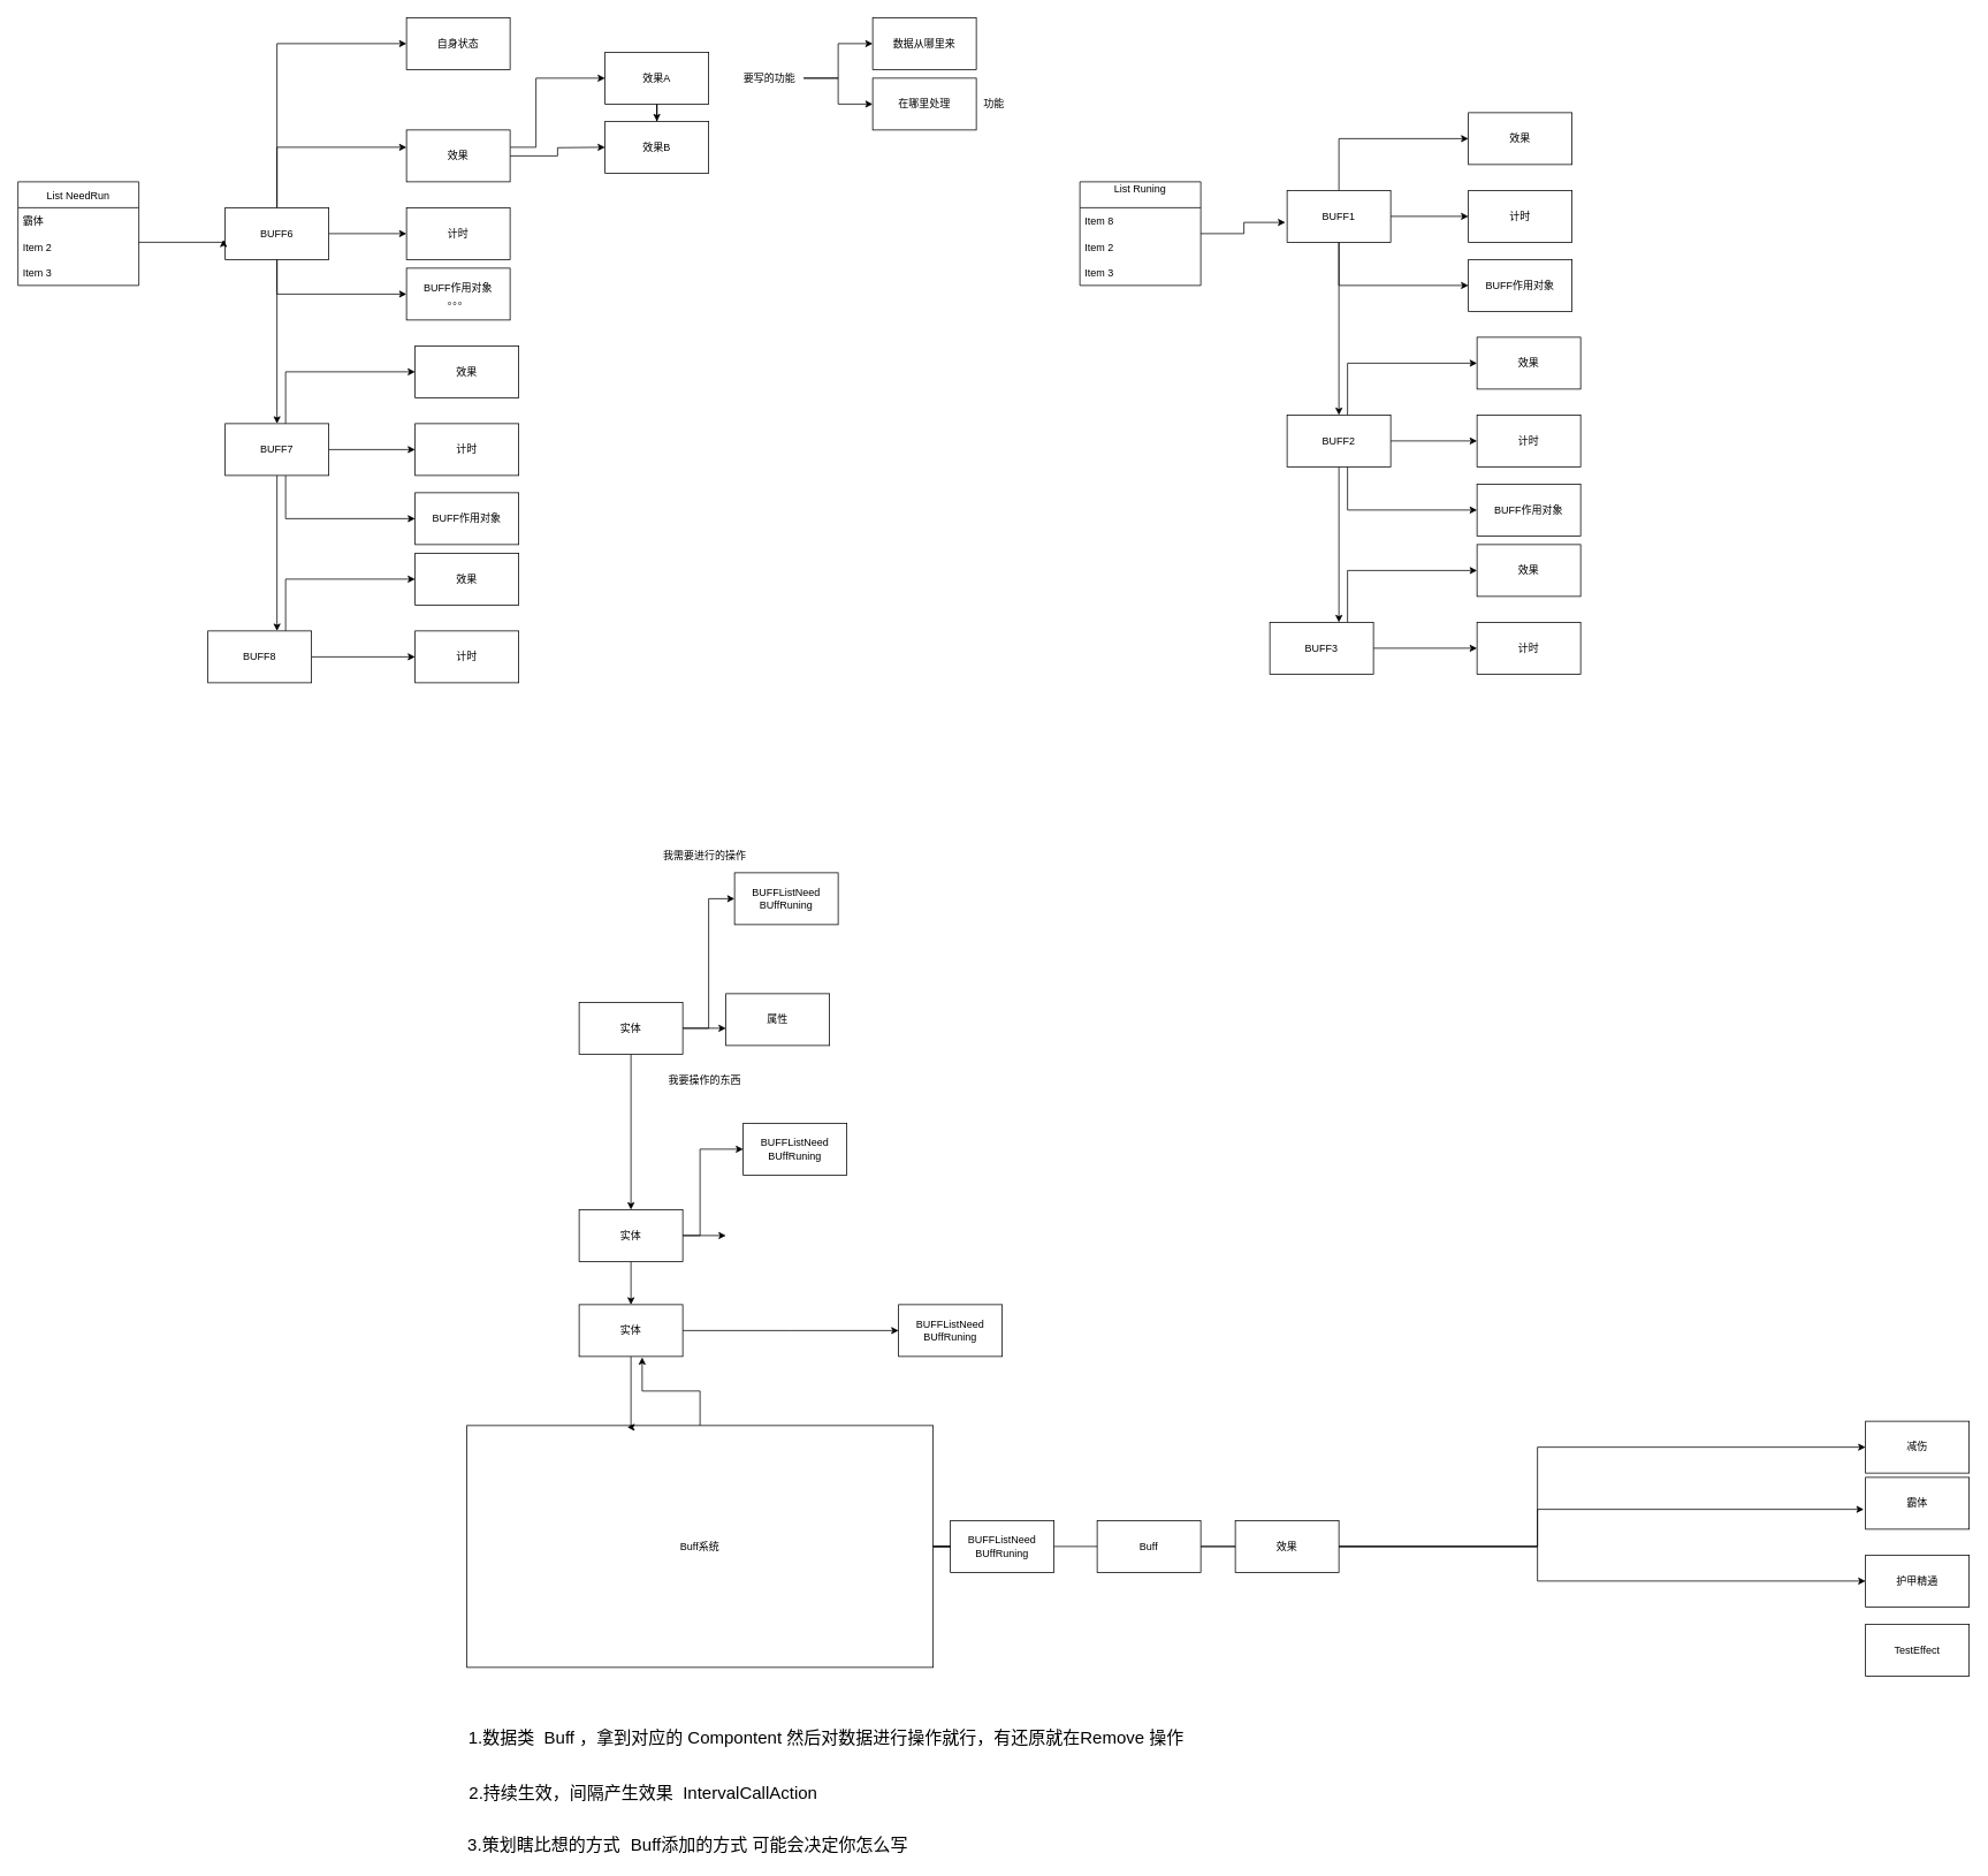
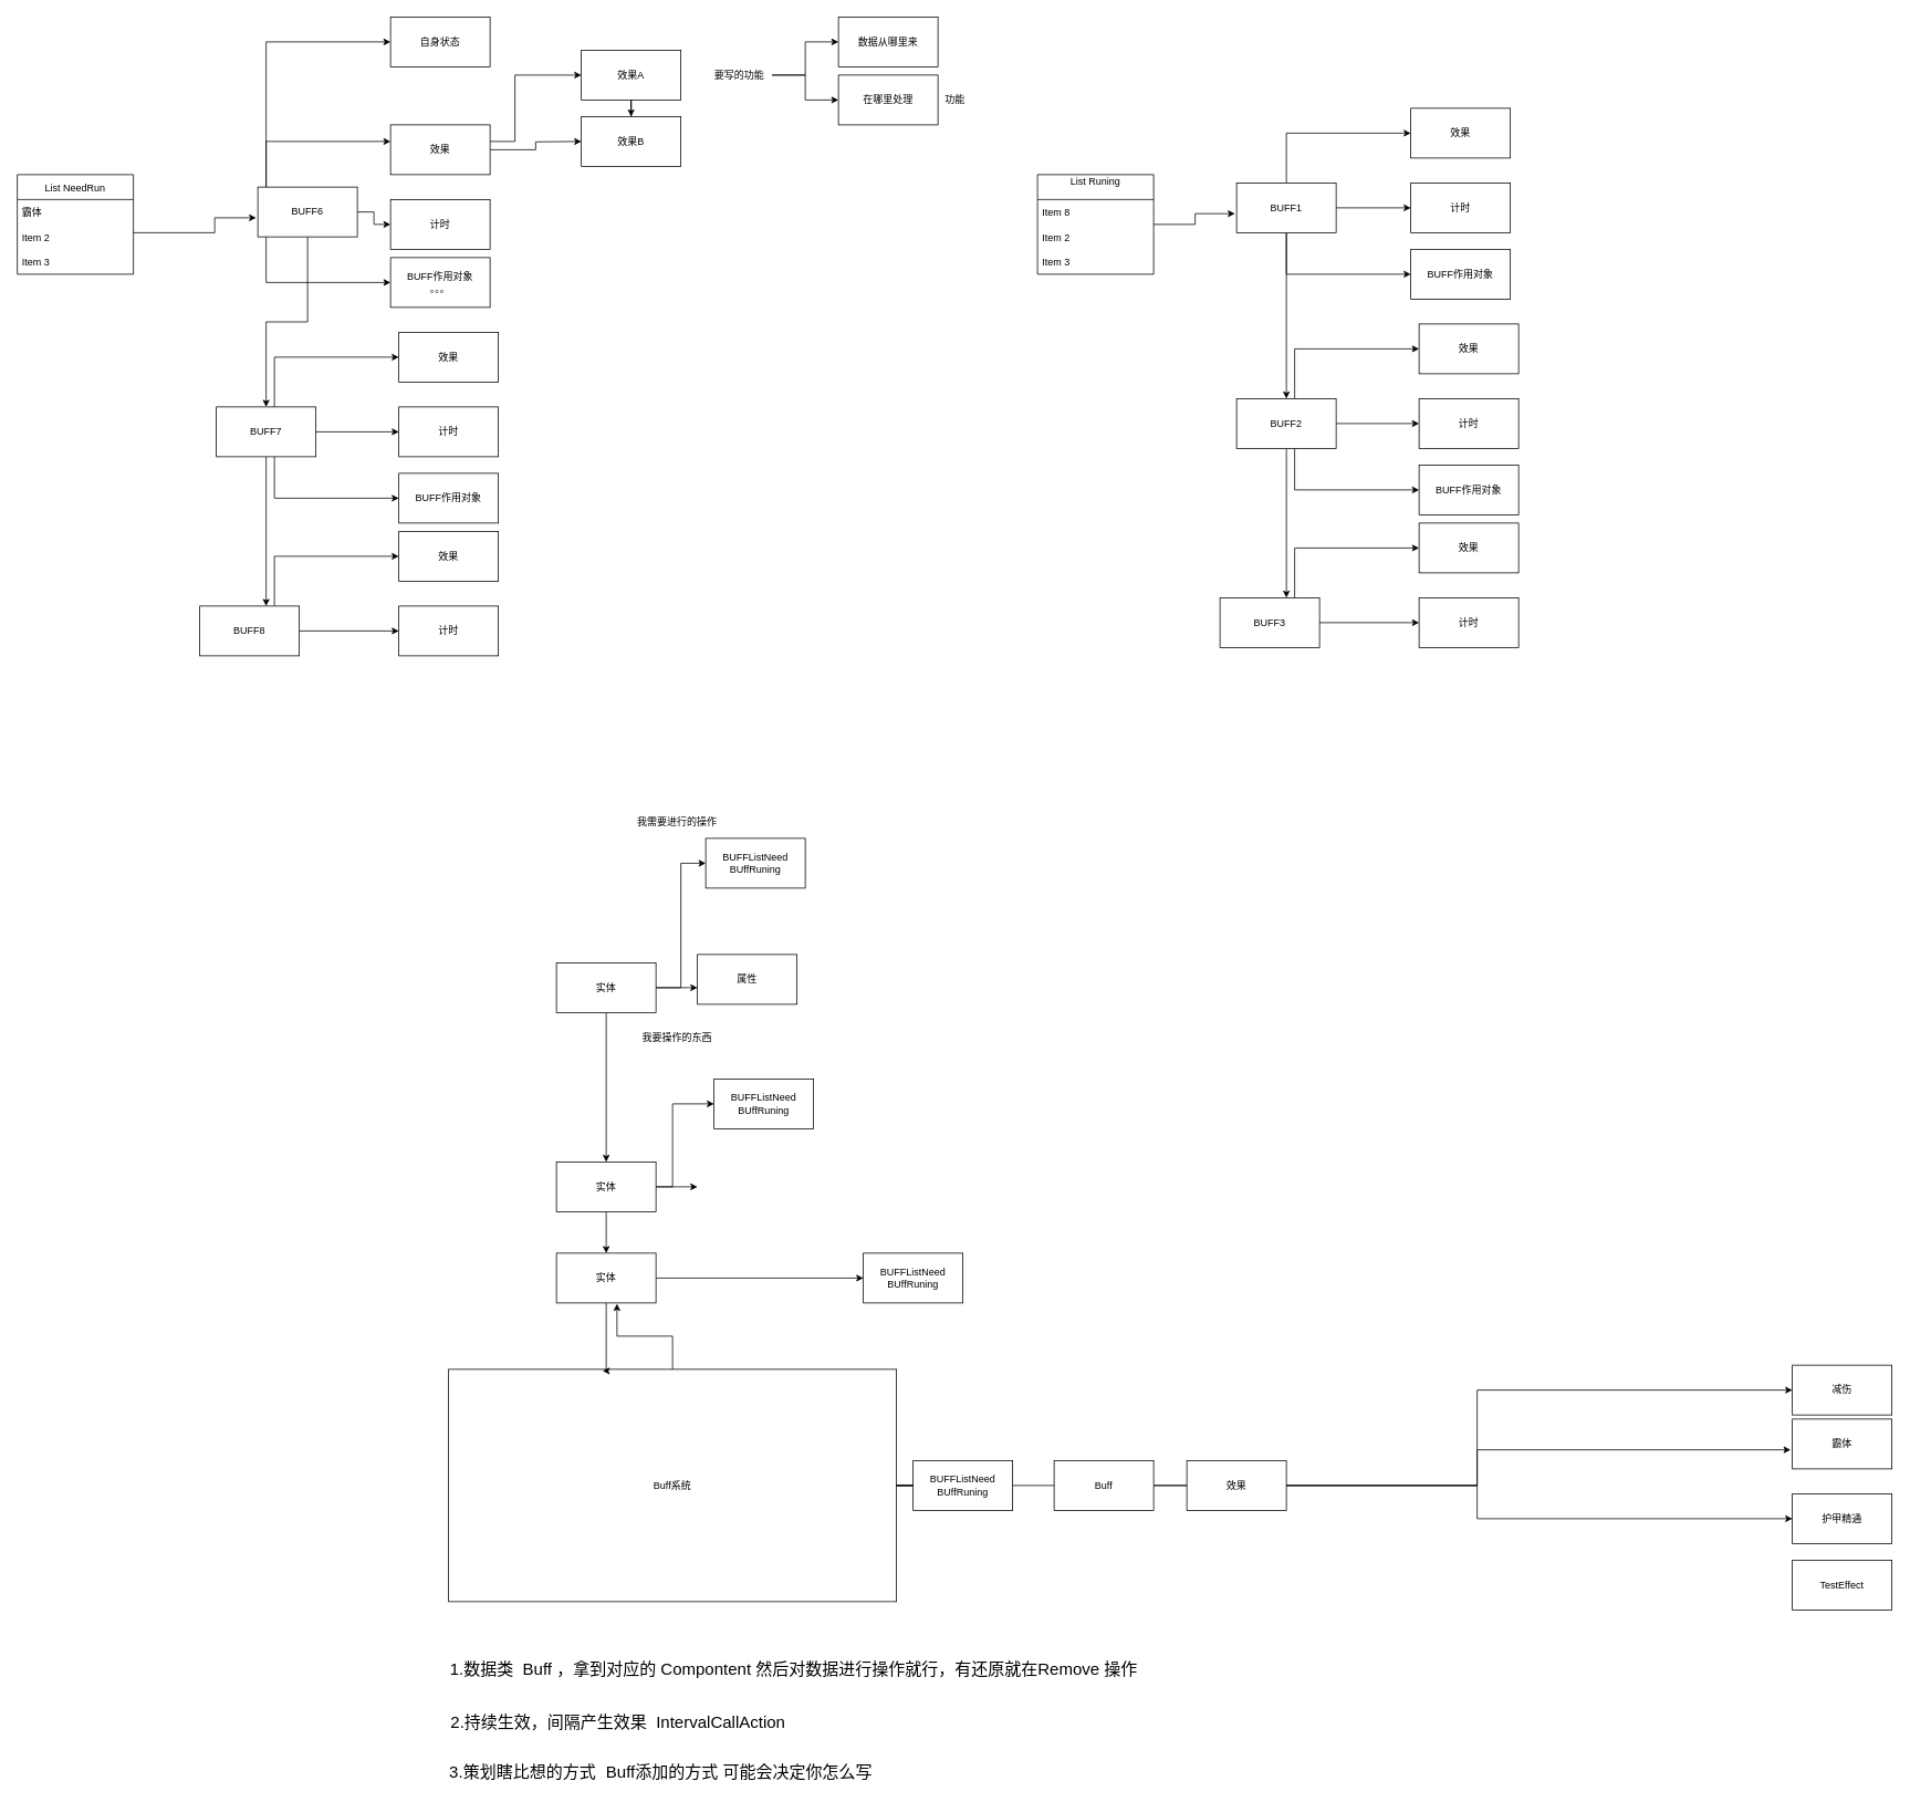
- <mxCell id="63" value="&lt;font style=&quot;vertical-align: inherit&quot;&gt;&lt;font style=&quot;vertical-align: inherit&quot;&gt;&lt;font style=&quot;vertical-align: inherit&quot;&gt;&lt;font style=&quot;vertical-align: inherit&quot;&gt;&lt;font style=&quot;vertical-align: inherit&quot;&gt;&lt;font style=&quot;vertical-align: inherit&quot;&gt;&lt;font style=&quot;vertical-align: inherit&quot;&gt;&lt;font style=&quot;vertical-align: inherit&quot;&gt;BUFF6&lt;/font&gt;&lt;/font&gt;&lt;/font&gt;&lt;/font&gt;&lt;/font&gt;&lt;/font&gt;&lt;/font&gt;&lt;/font&gt;" style="rounded=0;whiteSpace=wrap;html=1;" vertex="1" parent="1"><mxGeometry x="260" y="240" width="120" height="60" as="geometry" /></mxCell>
+ <mxCell id="63" value="&lt;font style=&quot;vertical-align: inherit&quot;&gt;&lt;font style=&quot;vertical-align: inherit&quot;&gt;&lt;font style=&quot;vertical-align: inherit&quot;&gt;&lt;font style=&quot;vertical-align: inherit&quot;&gt;&lt;font style=&quot;vertical-align: inherit&quot;&gt;&lt;font style=&quot;vertical-align: inherit&quot;&gt;&lt;font style=&quot;vertical-align: inherit&quot;&gt;&lt;font style=&quot;vertical-align: inherit&quot;&gt;BUFF6&lt;/font&gt;&lt;/font&gt;&lt;/font&gt;&lt;/font&gt;&lt;/font&gt;&lt;/font&gt;&lt;/font&gt;&lt;/font&gt;" style="rounded=0;whiteSpace=wrap;html=1;" vertex="1" parent="1"><mxGeometry x="310" y="225" width="120" height="60" as="geometry" /></mxCell>
